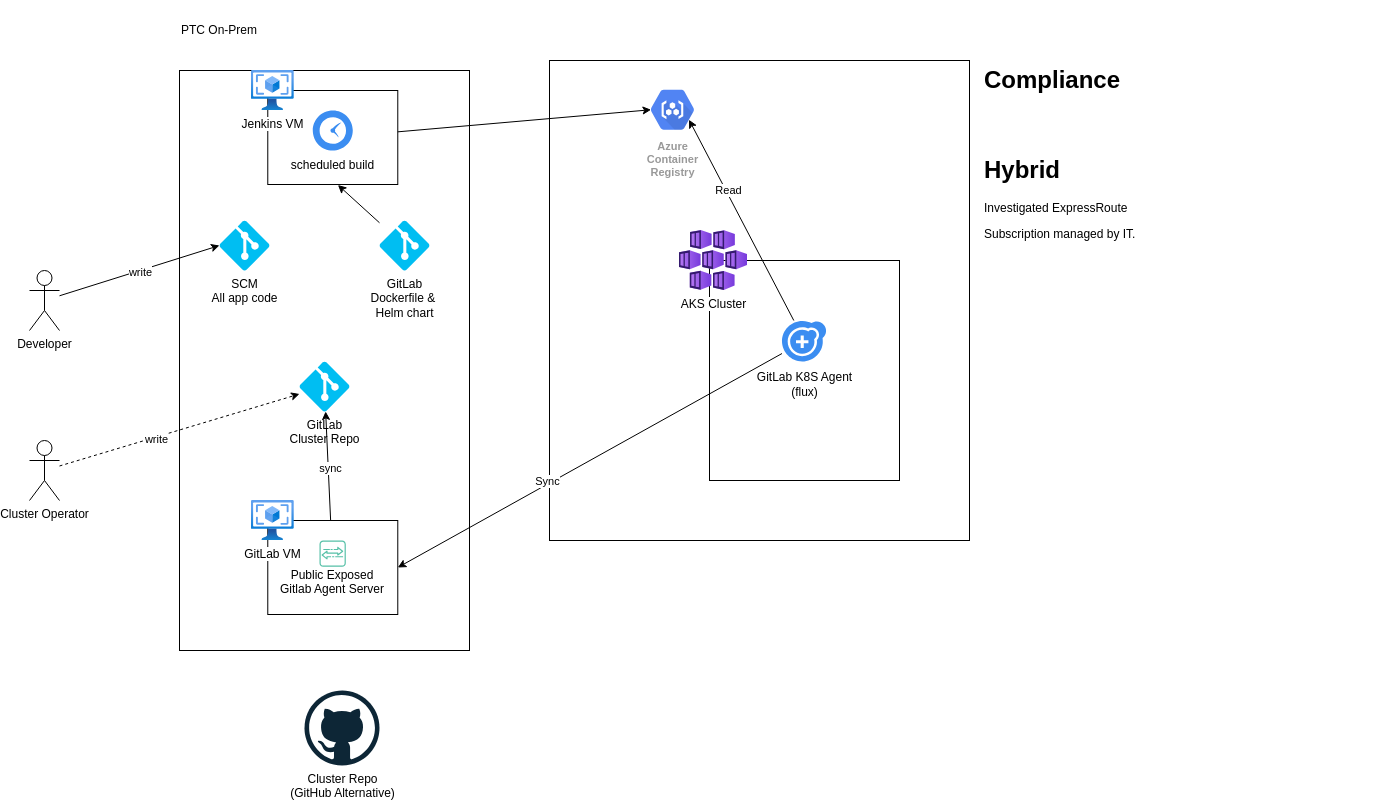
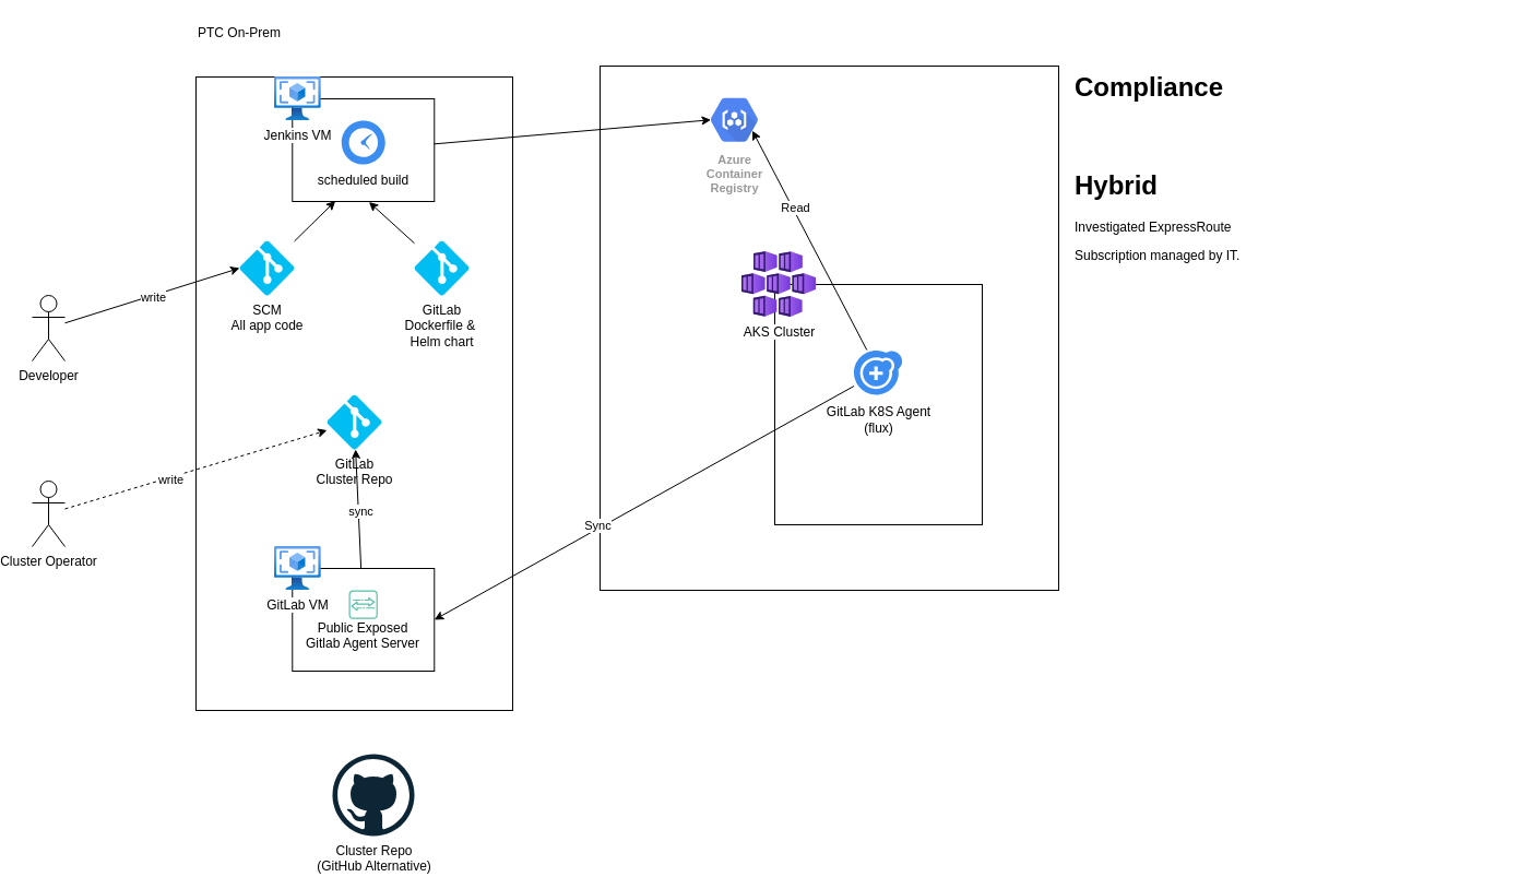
+ <mxCell id="8" style="edgeStyle=none;html=1;entryX=0.267;entryY=1.117;entryDx=0;entryDy=0;entryPerimeter=0;" parent="1" source="9" target="15" edge="1"><mxGeometry relative="1" as="geometry" /></mxCell>
